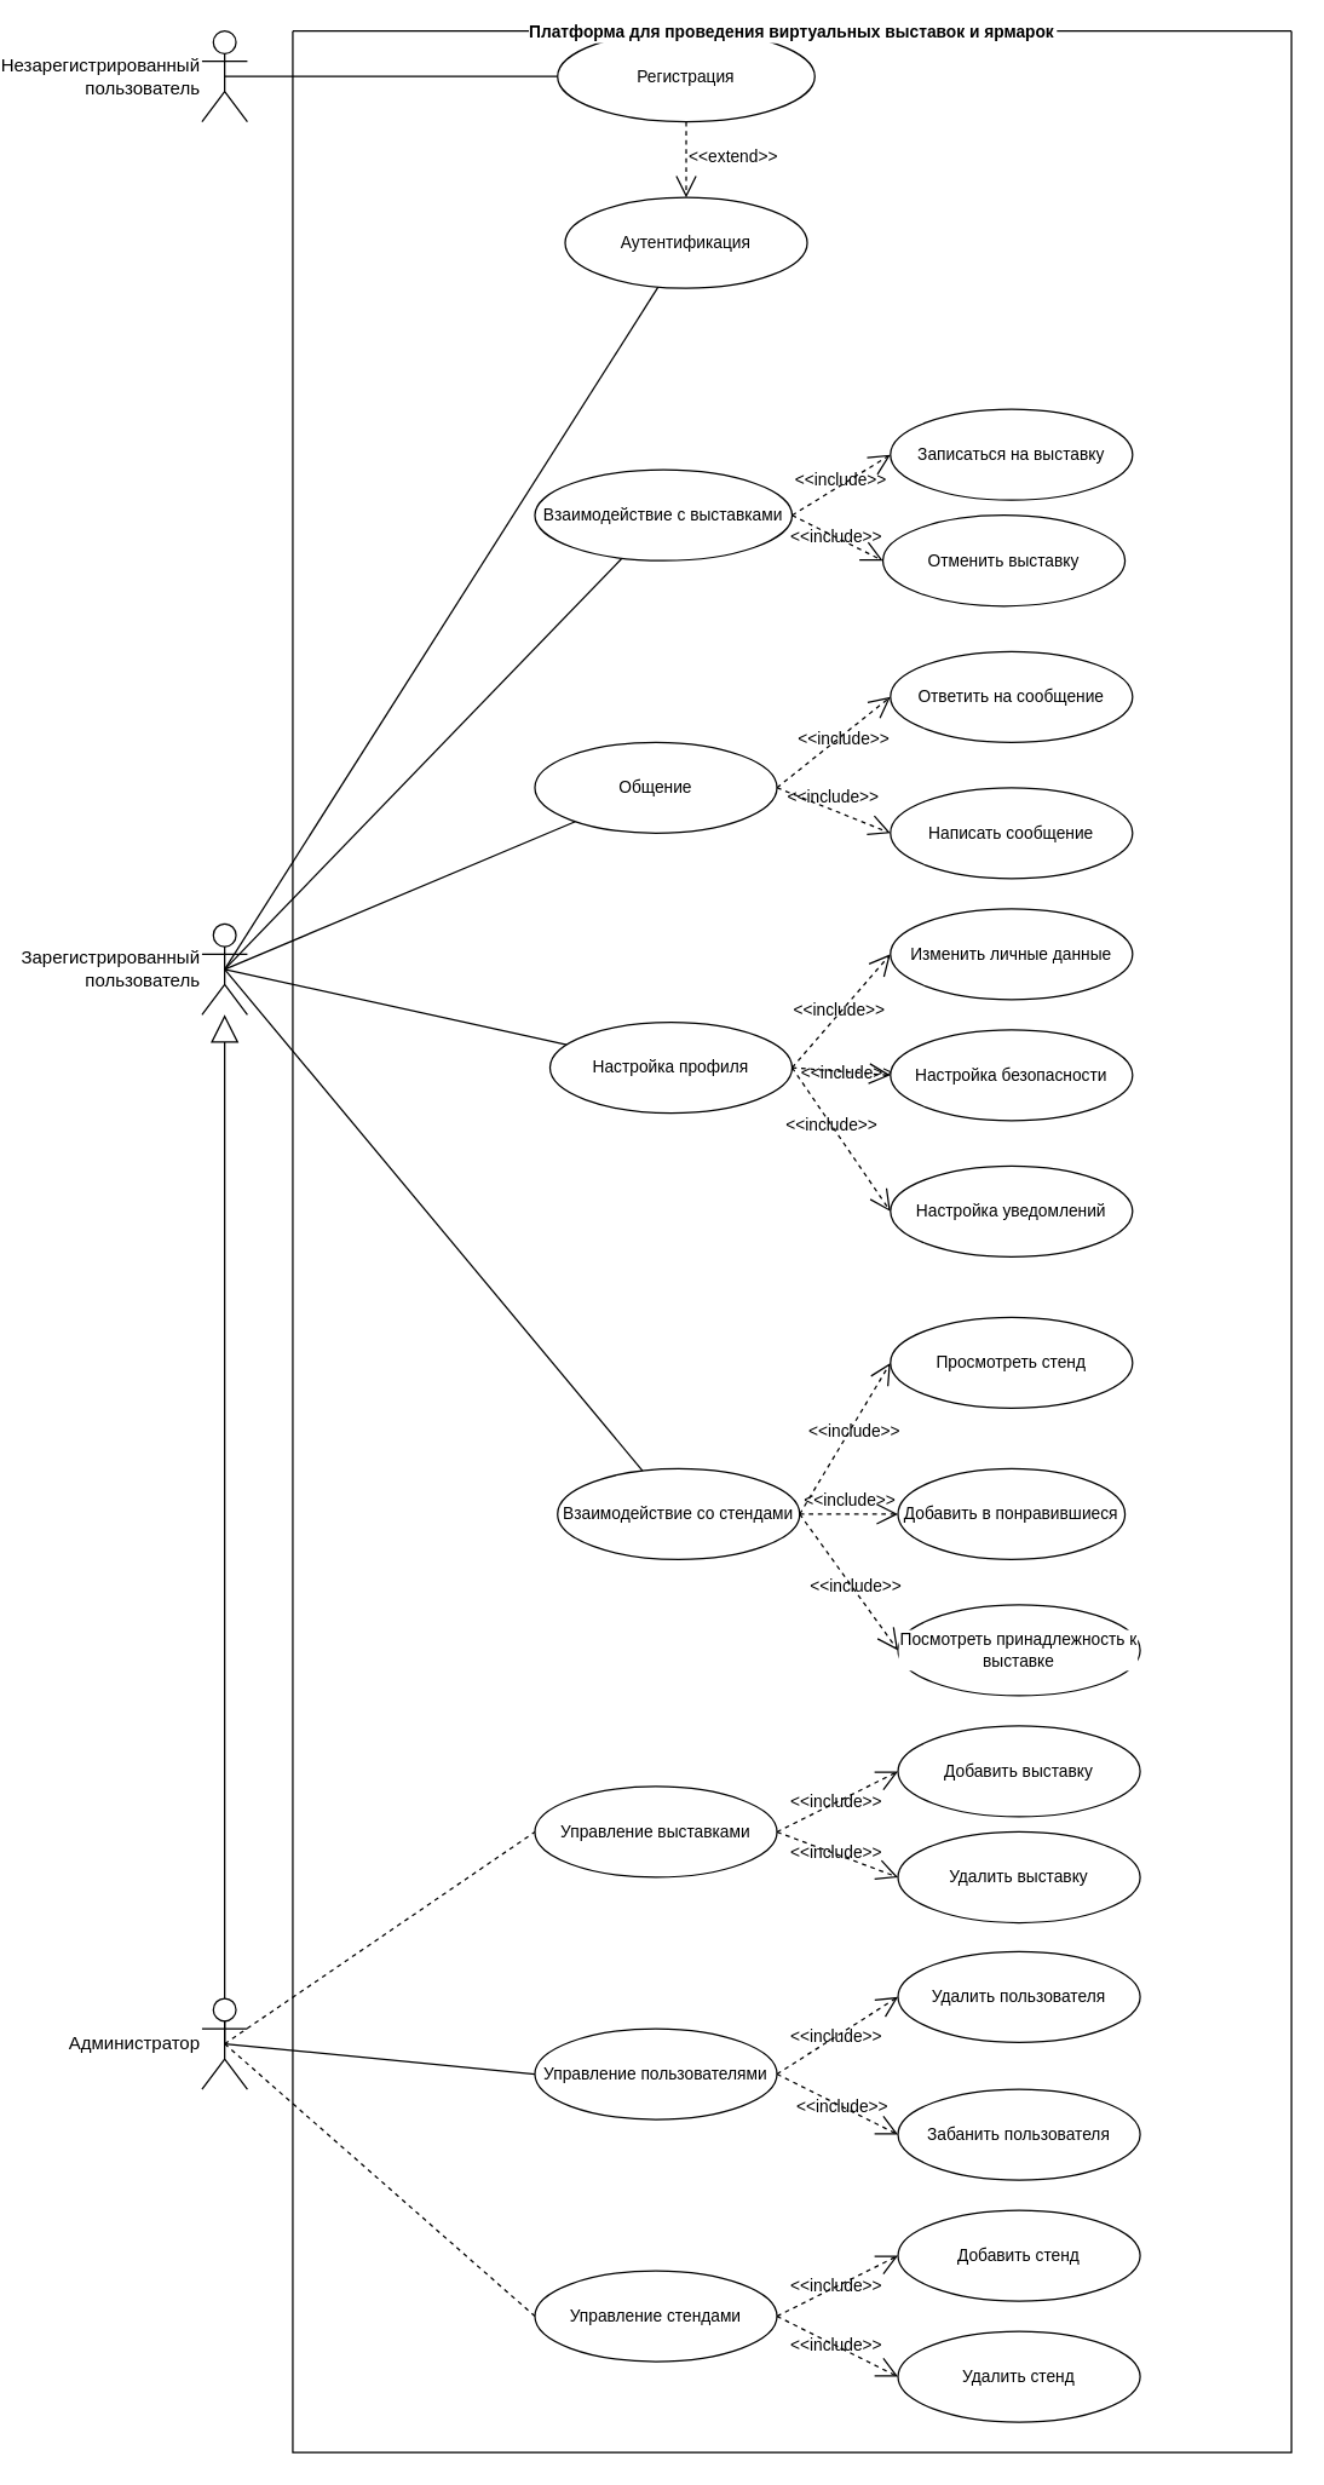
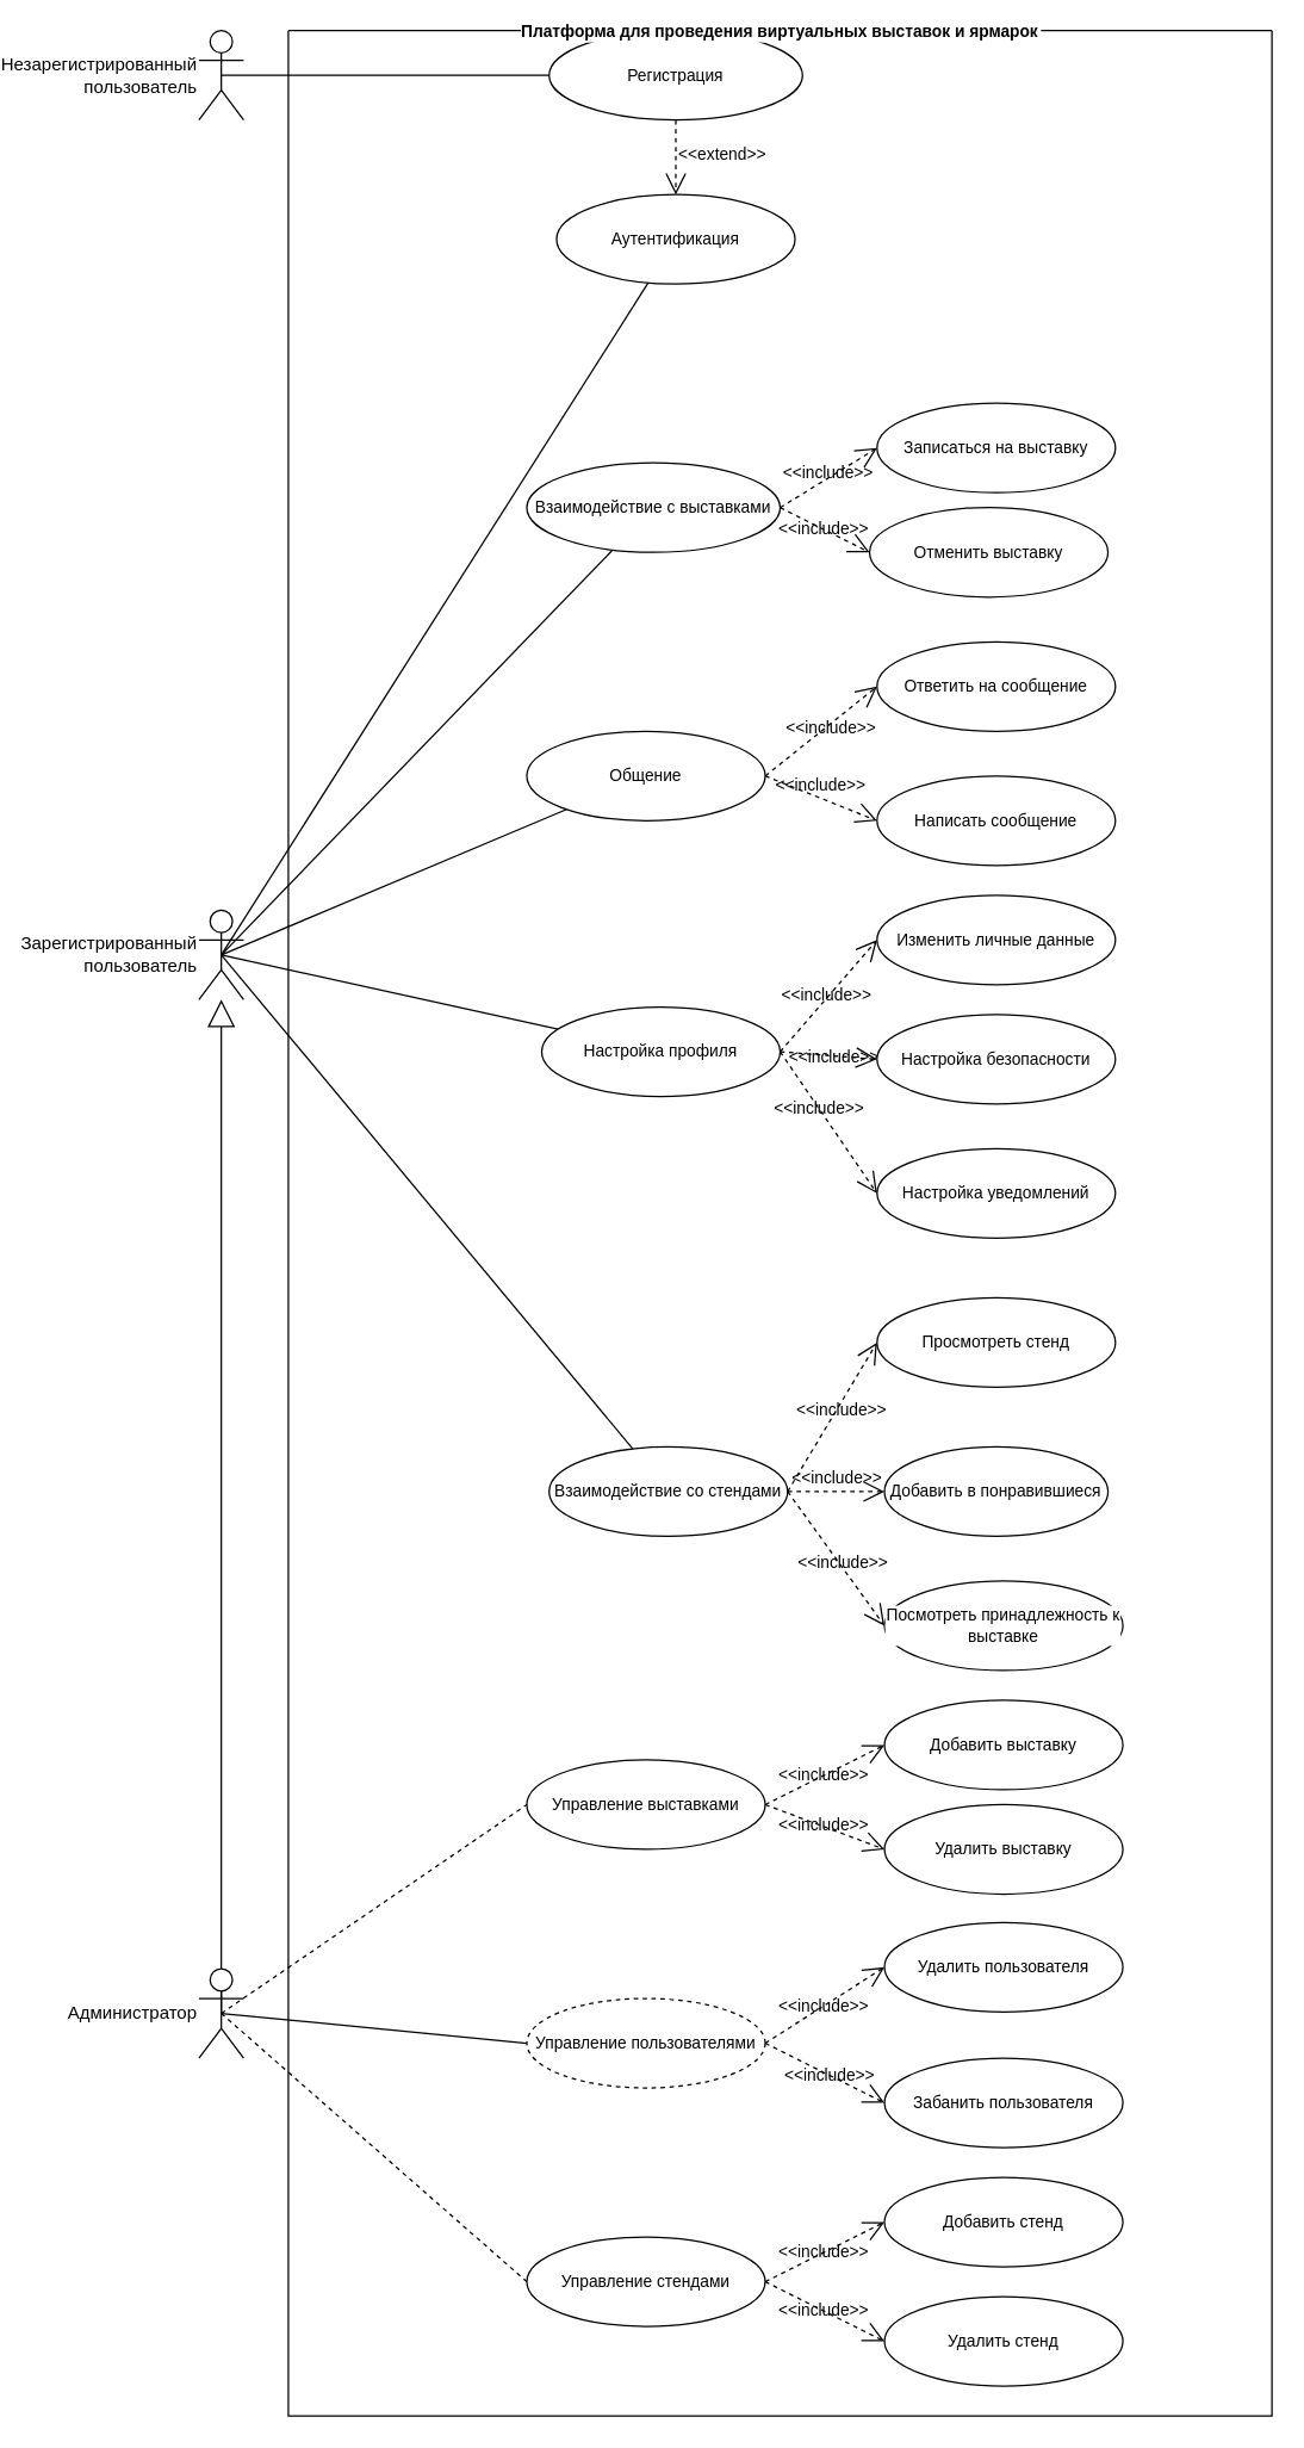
- <mxCell id="48" value="Управление пользователями" style="ellipse;whiteSpace=wrap;html=1;fontFamily=Helvetica;fontSize=11;fontColor=default;labelBackgroundColor=default;" parent="24" vertex="1"><mxGeometry x="160" y="1320" width="160" height="60" as="geometry" /></mxCell>
+ <mxCell id="48" value="Управление пользователями" style="ellipse;whiteSpace=wrap;html=1;fontFamily=Helvetica;fontSize=11;fontColor=default;labelBackgroundColor=default;dashed=1;" parent="24" vertex="1"><mxGeometry x="160" y="1320" width="160" height="60" as="geometry" /></mxCell>
